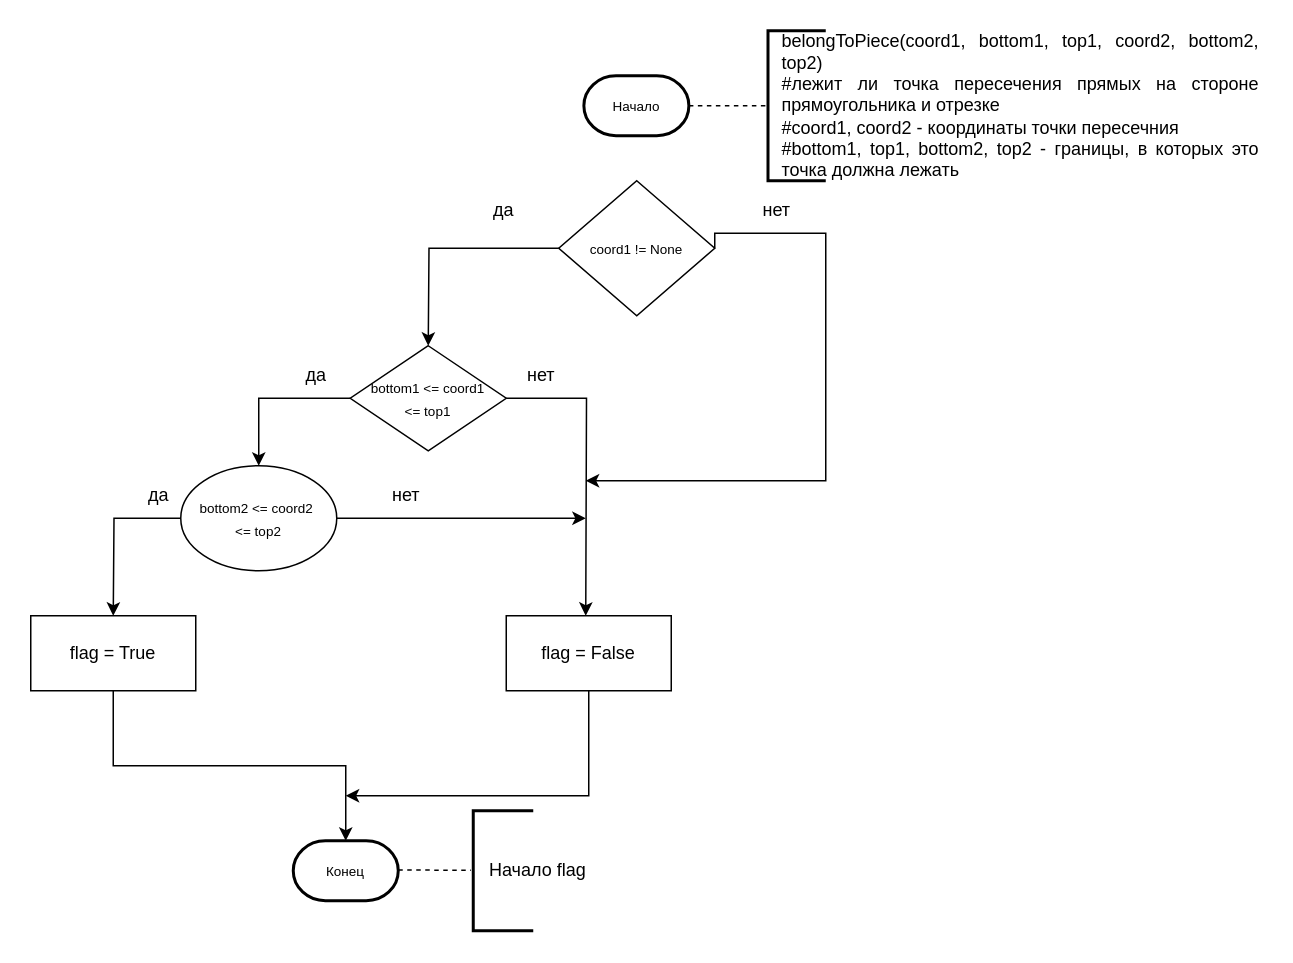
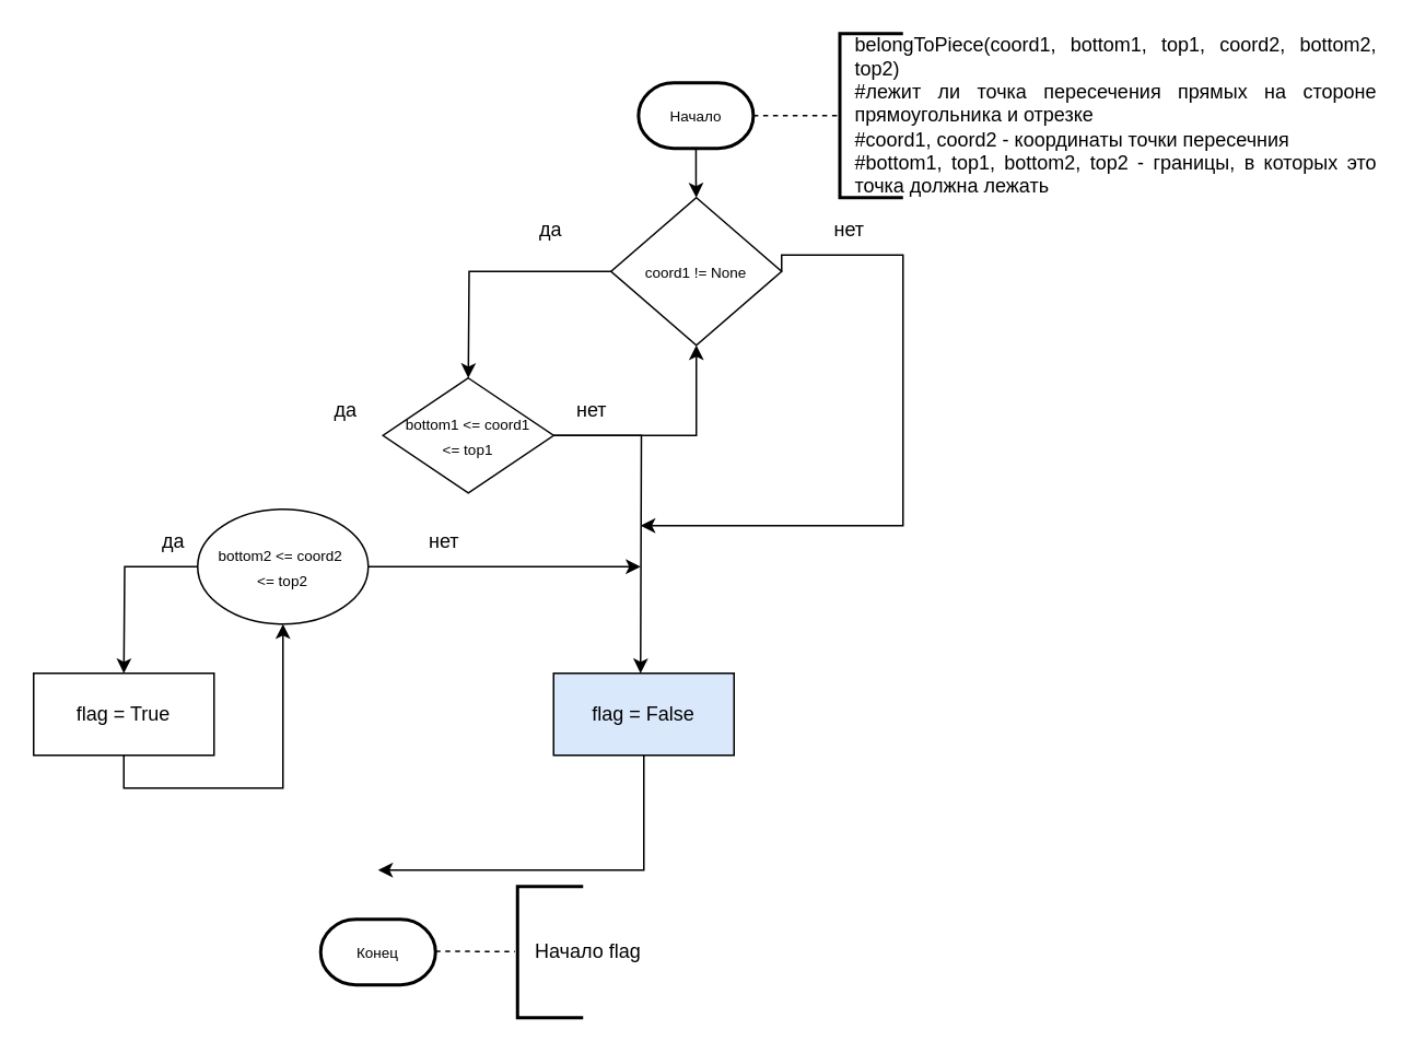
+ <mxCell id="2" style="edgeStyle=orthogonalEdgeStyle;rounded=0;orthogonalLoop=1;jettySize=auto;html=1;entryX=0.5;entryY=0;entryDx=0;entryDy=0;" parent="1" source="3" target="6" edge="1"><mxGeometry relative="1" as="geometry" /></mxCell>
- <mxCell id="16" style="edgeStyle=orthogonalEdgeStyle;rounded=0;orthogonalLoop=1;jettySize=auto;html=1;entryX=0.5;entryY=0;entryDx=0;entryDy=0;" parent="1" source="17" target="20" edge="1"><mxGeometry relative="1" as="geometry" /></mxCell>
+ <mxCell id="16" style="edgeStyle=orthogonalEdgeStyle;rounded=0;orthogonalLoop=1;jettySize=auto;html=1;" parent="1" source="17" target="6" edge="1"><mxGeometry relative="1" as="geometry" /></mxCell>
- <mxCell id="26" value="flag = False" style="rounded=0;whiteSpace=wrap;html=1;" vertex="1" parent="1"><mxGeometry x="337" y="410" width="110" height="50" as="geometry" /></mxCell>
+ <mxCell id="26" value="flag = False" style="rounded=0;whiteSpace=wrap;html=1;fillColor=#dae8fc;" vertex="1" parent="1"><mxGeometry x="337" y="410" width="110" height="50" as="geometry" /></mxCell>
- <mxCell id="28" style="edgeStyle=orthogonalEdgeStyle;rounded=0;orthogonalLoop=1;jettySize=auto;html=1;entryX=0.5;entryY=0;entryDx=0;entryDy=0;entryPerimeter=0;exitX=0.5;exitY=1;exitDx=0;exitDy=0;" edge="1" parent="1" source="29" target="27"><mxGeometry relative="1" as="geometry" /></mxCell>
+ <mxCell id="28" style="edgeStyle=orthogonalEdgeStyle;rounded=0;orthogonalLoop=1;jettySize=auto;html=1;exitX=0.5;exitY=1;exitDx=0;exitDy=0;" edge="1" parent="1" source="29" target="20"><mxGeometry relative="1" as="geometry" /></mxCell>
